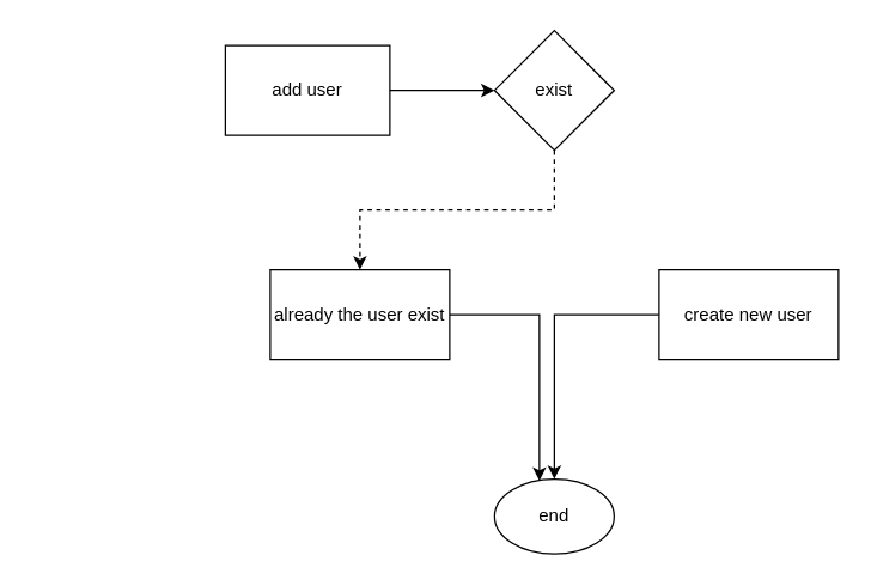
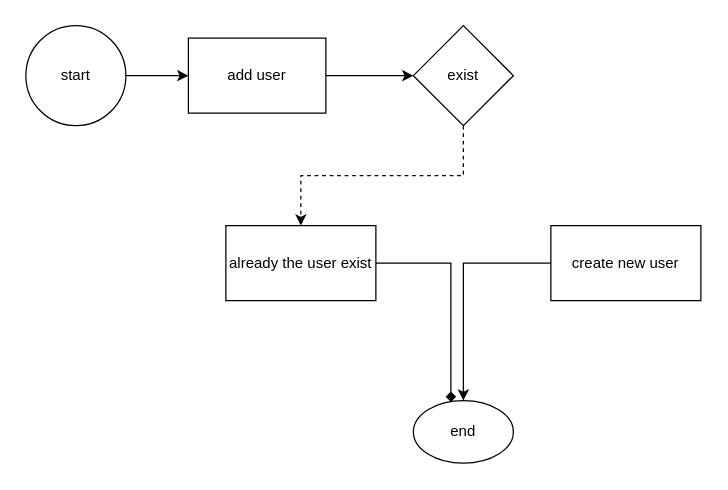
+ <mxCell id="3" value="&lt;font style=&quot;vertical-align: inherit&quot;&gt;&lt;font style=&quot;vertical-align: inherit&quot;&gt;start&lt;/font&gt;&lt;/font&gt;" style="ellipse;whiteSpace=wrap;html=1;aspect=fixed;" vertex="1" parent="1"><mxGeometry x="20" y="20" width="80" height="80" as="geometry" /></mxCell>
+ <mxCell id="2" style="edgeStyle=orthogonalEdgeStyle;rounded=0;orthogonalLoop=1;jettySize=auto;html=1;exitX=1;exitY=0.5;exitDx=0;exitDy=0;" edge="1" parent="1" source="3" target="5"><mxGeometry relative="1" as="geometry"><mxPoint x="170" y="60" as="targetPoint" /></mxGeometry></mxCell>
- <mxCell id="8" style="edgeStyle=orthogonalEdgeStyle;rounded=0;orthogonalLoop=1;jettySize=auto;html=1;entryX=0.375;entryY=0.023;entryDx=0;entryDy=0;entryPerimeter=0;" edge="1" parent="1" source="9" target="12"><mxGeometry relative="1" as="geometry" /></mxCell>
+ <mxCell id="8" style="edgeStyle=orthogonalEdgeStyle;rounded=0;orthogonalLoop=1;jettySize=auto;html=1;entryX=0.375;entryY=0.023;entryDx=0;entryDy=0;entryPerimeter=0;endArrow=diamond;" edge="1" parent="1" source="9" target="12"><mxGeometry relative="1" as="geometry" /></mxCell>
